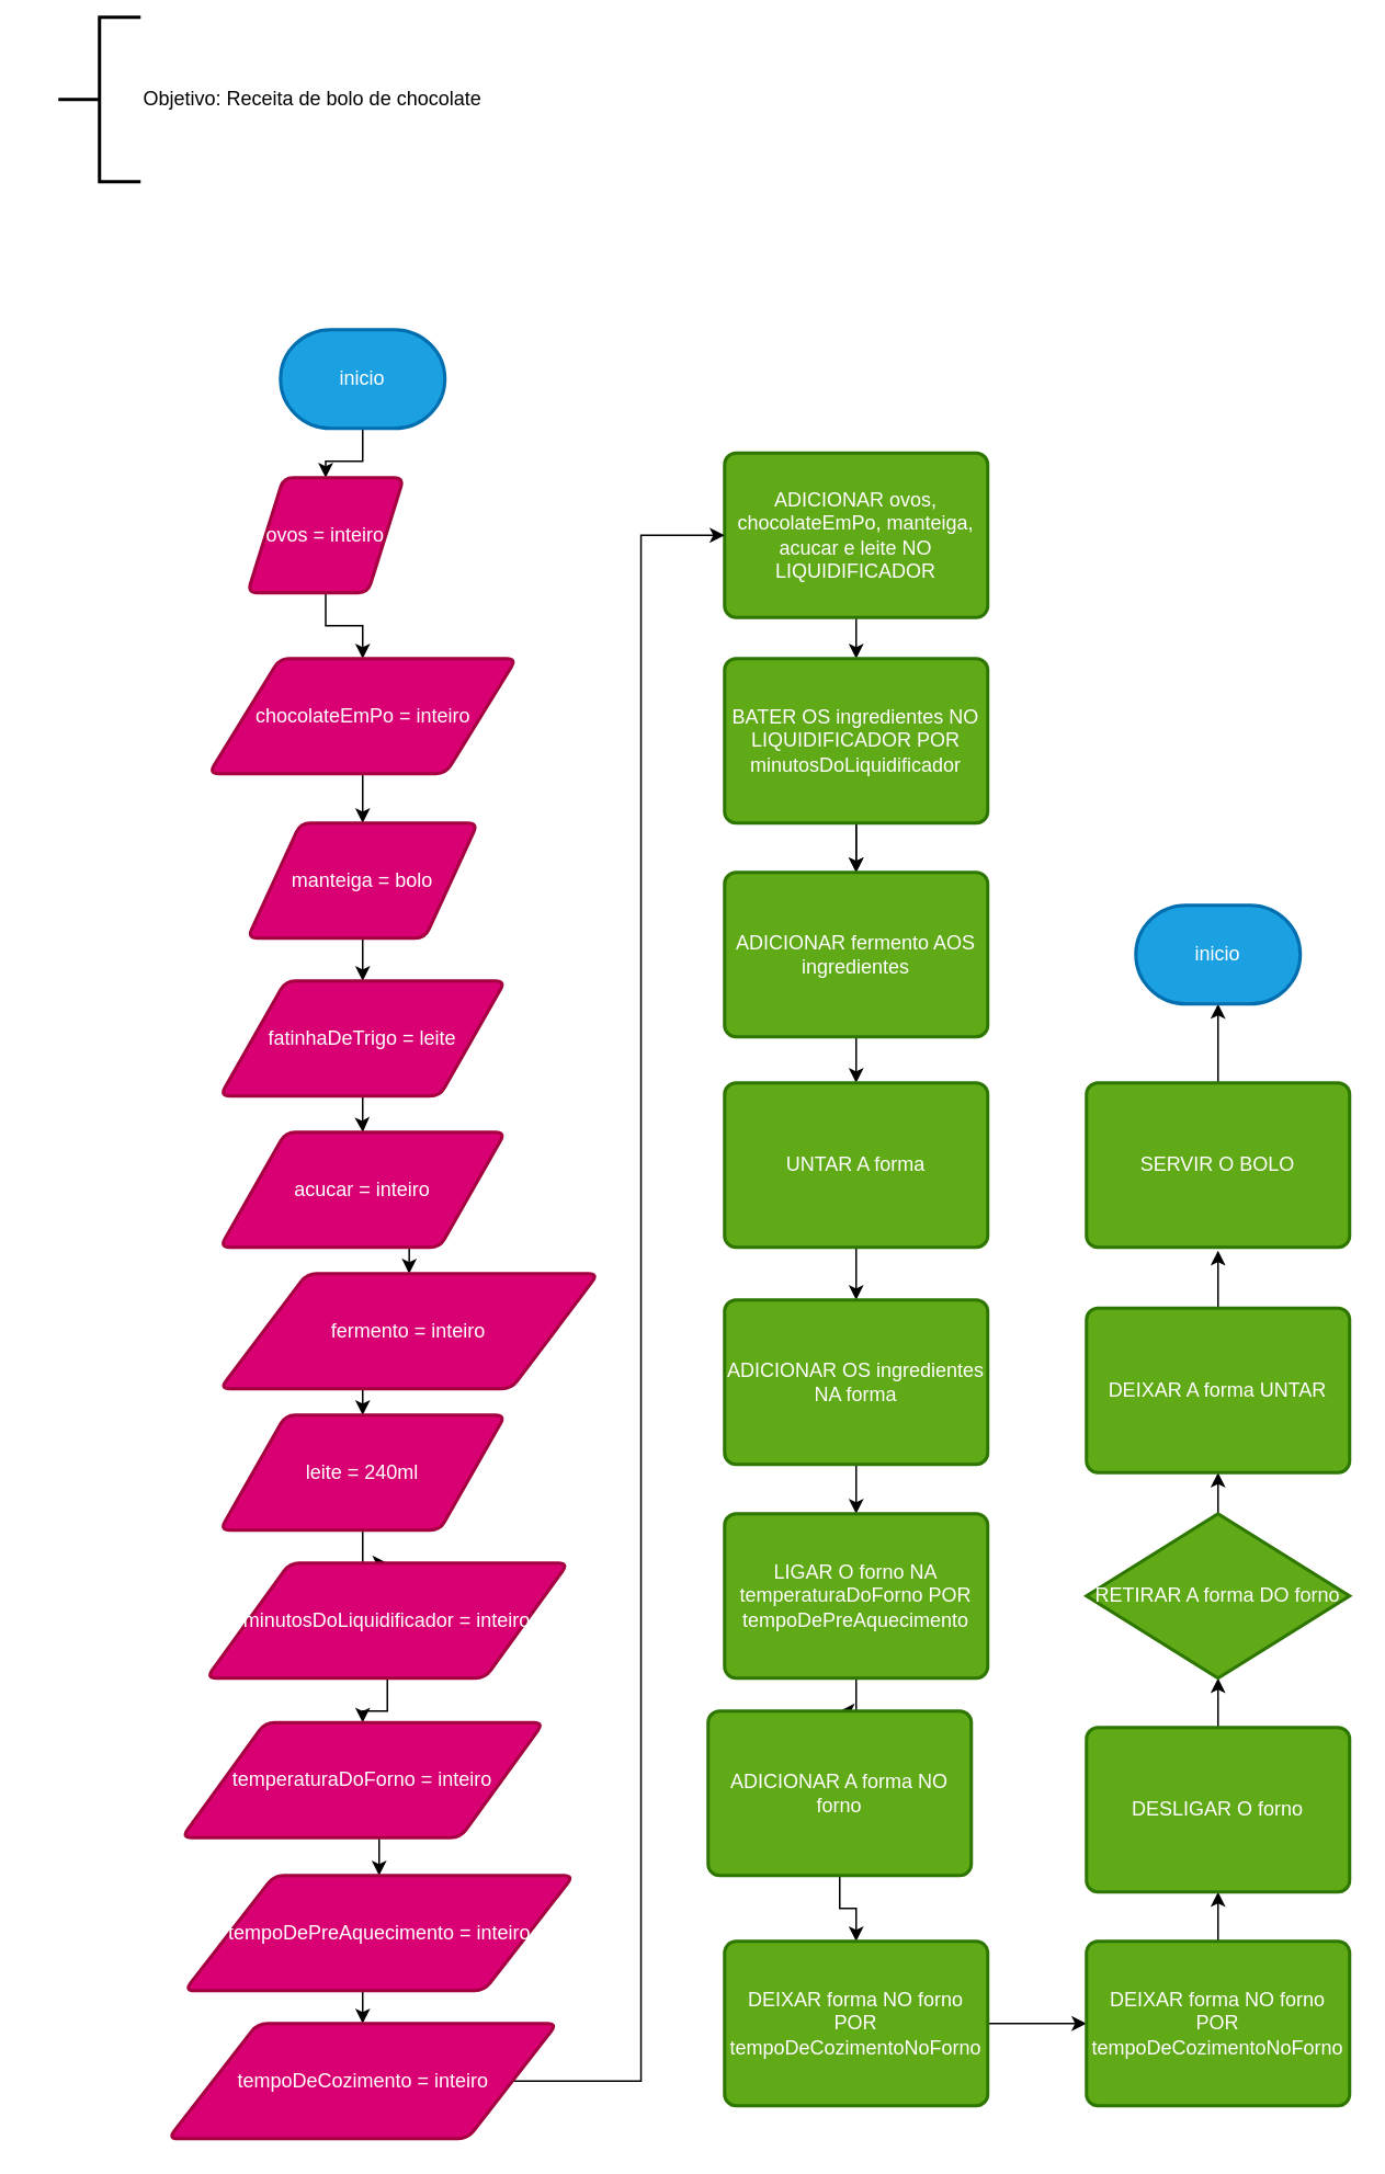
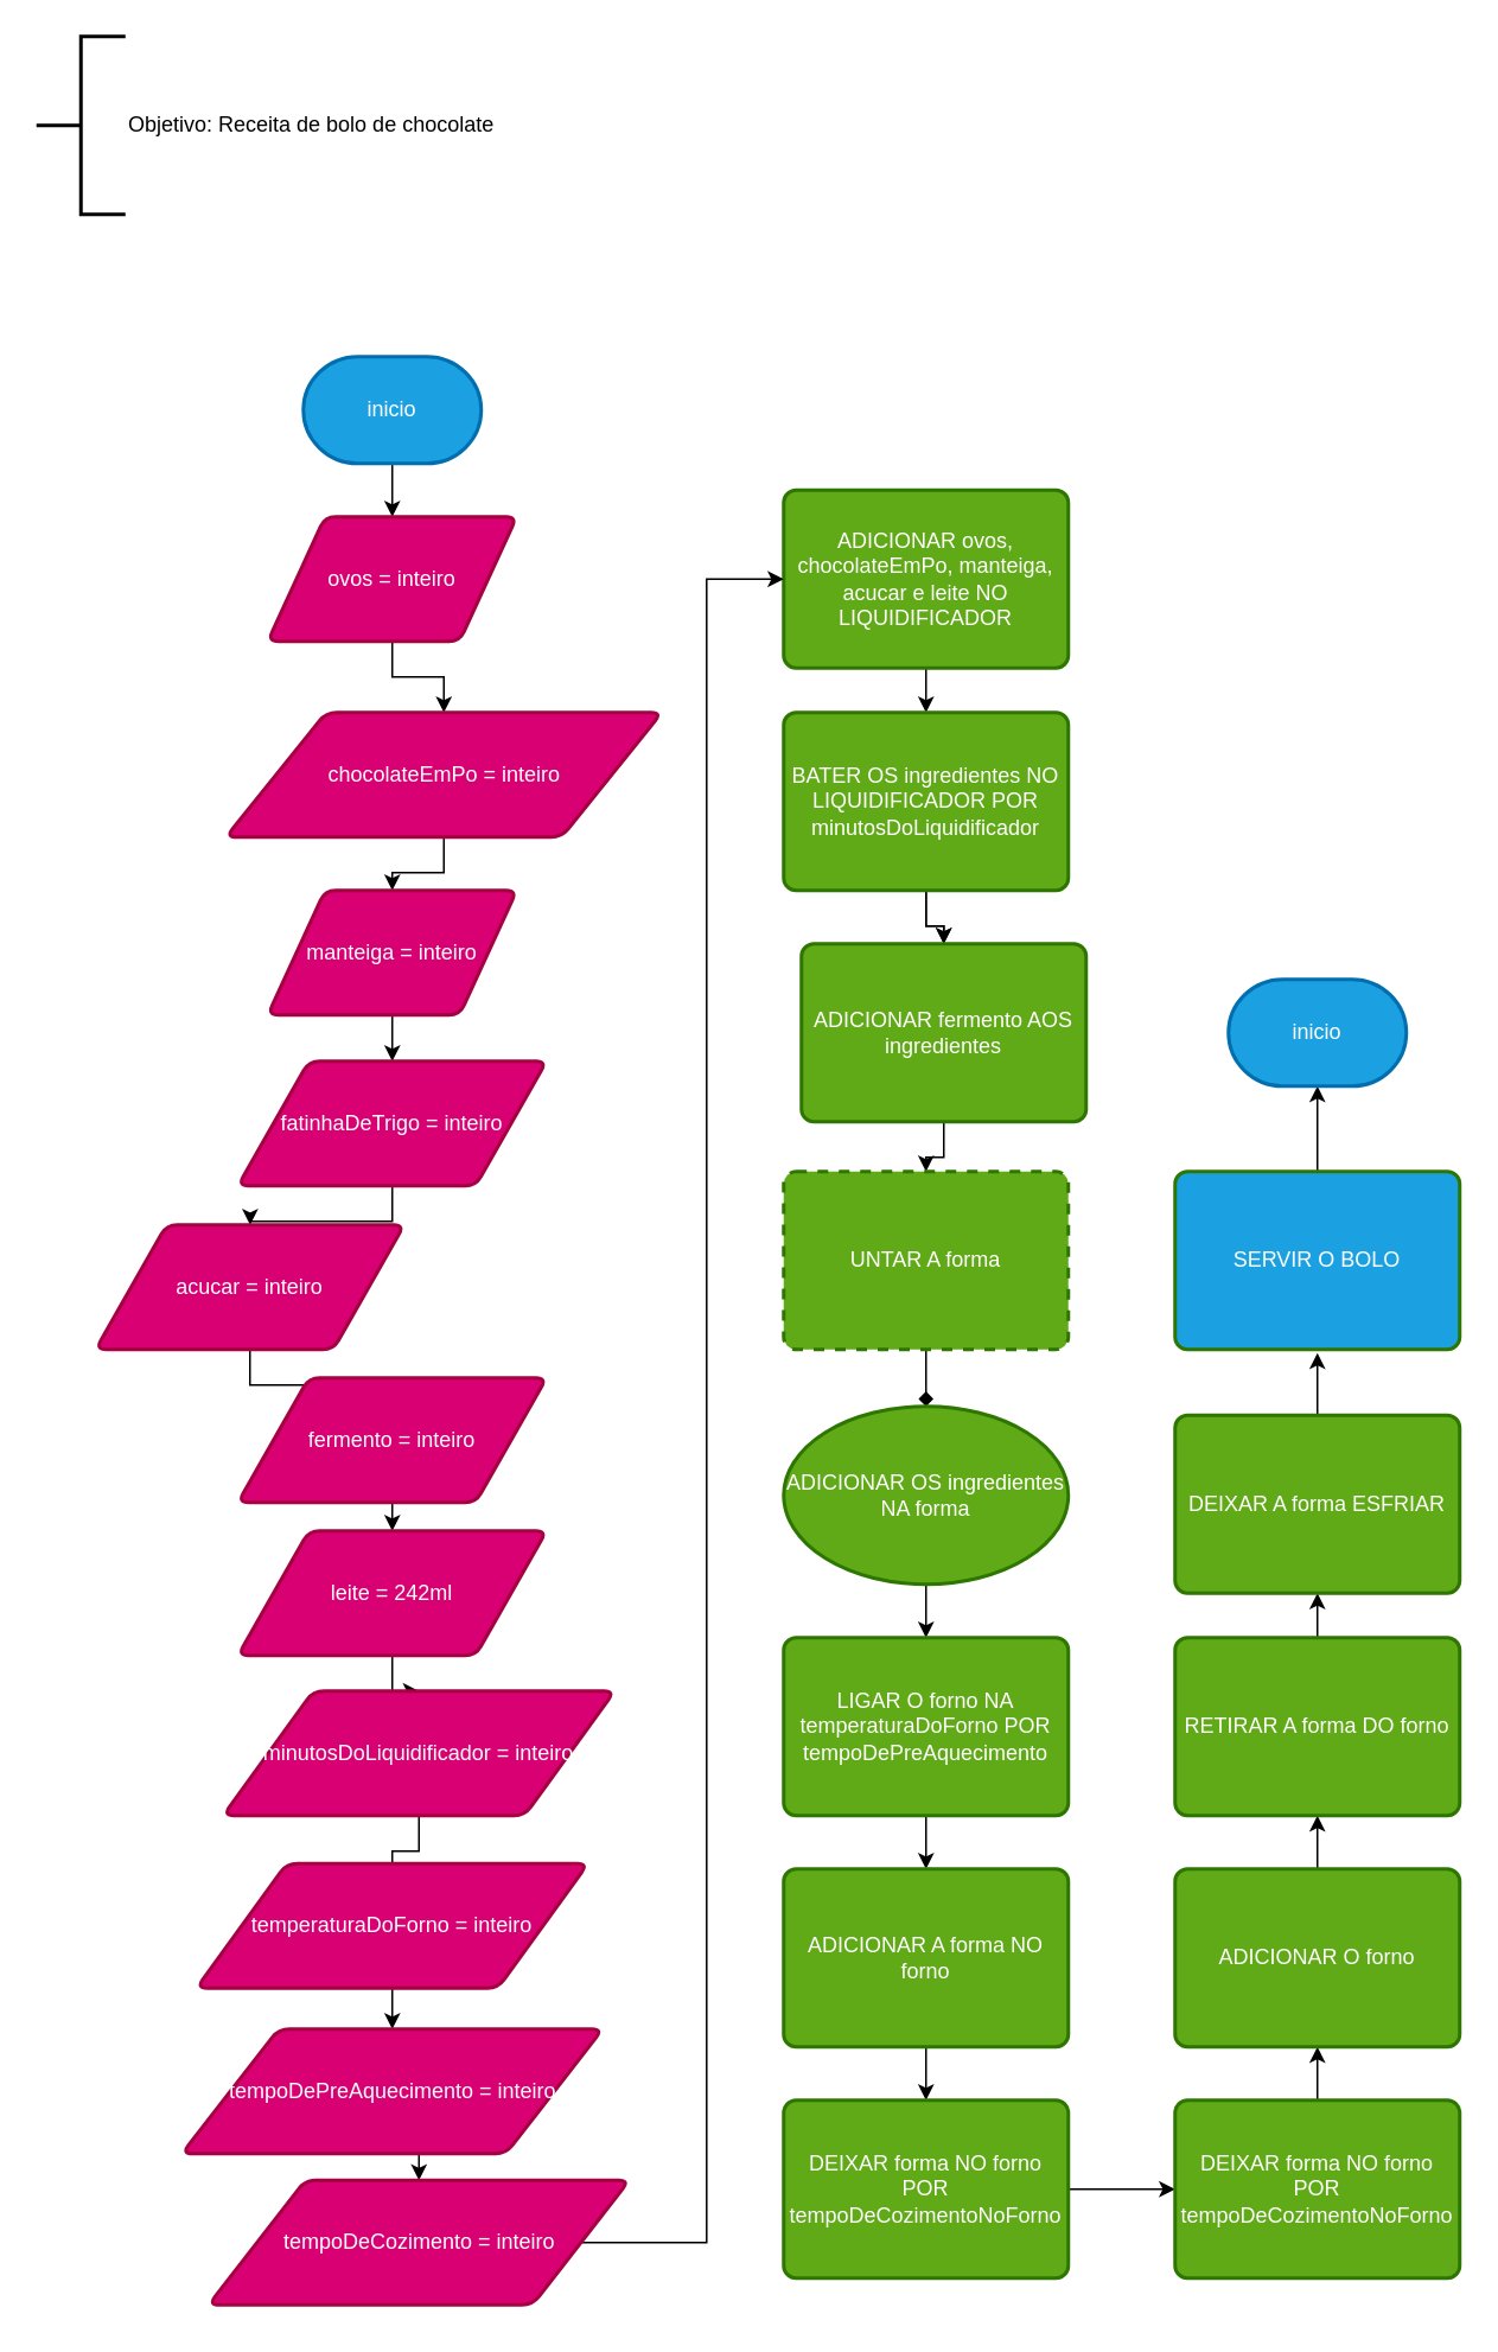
- <mxCell id="2" value="Objetivo: Receita de bolo de chocolate" style="strokeWidth=2;html=1;shape=mxgraph.flowchart.annotation_2;align=left;labelPosition=right;pointerEvents=1;" vertex="1" parent="1"><mxGeometry x="35" y="10" width="50" height="100" as="geometry" /></mxCell>
+ <mxCell id="2" value="Objetivo: Receita de bolo de chocolate" style="strokeWidth=2;html=1;shape=mxgraph.flowchart.annotation_2;align=left;labelPosition=right;pointerEvents=1;" vertex="1" parent="1"><mxGeometry x="20" y="20" width="50" height="100" as="geometry" /></mxCell>
- <mxCell id="8" value="ovos = inteiro" style="shape=parallelogram;html=1;strokeWidth=2;perimeter=parallelogramPerimeter;whiteSpace=wrap;rounded=1;arcSize=12;size=0.23;fillColor=#d80073;fontColor=#ffffff;strokeColor=#A50040;" vertex="1" parent="1"><mxGeometry x="150" y="290" width="95" height="70" as="geometry" /></mxCell>
+ <mxCell id="8" value="ovos = inteiro" style="shape=parallelogram;html=1;strokeWidth=2;perimeter=parallelogramPerimeter;whiteSpace=wrap;rounded=1;arcSize=12;size=0.23;fillColor=#d80073;fontColor=#ffffff;strokeColor=#A50040;" vertex="1" parent="1"><mxGeometry x="150" y="290" width="140" height="70" as="geometry" /></mxCell>
- <mxCell id="10" value="chocolateEmPo = inteiro" style="shape=parallelogram;html=1;strokeWidth=2;perimeter=parallelogramPerimeter;whiteSpace=wrap;rounded=1;arcSize=12;size=0.23;fillColor=#d80073;fontColor=#ffffff;strokeColor=#A50040;" vertex="1" parent="1"><mxGeometry x="126.5" y="400" width="187" height="70" as="geometry" /></mxCell>
+ <mxCell id="10" value="chocolateEmPo = inteiro" style="shape=parallelogram;html=1;strokeWidth=2;perimeter=parallelogramPerimeter;whiteSpace=wrap;rounded=1;arcSize=12;size=0.23;fillColor=#d80073;fontColor=#ffffff;strokeColor=#A50040;" vertex="1" parent="1"><mxGeometry x="126.5" y="400" width="245" height="70" as="geometry" /></mxCell>
- <mxCell id="12" value="manteiga = bolo" style="shape=parallelogram;html=1;strokeWidth=2;perimeter=parallelogramPerimeter;whiteSpace=wrap;rounded=1;arcSize=12;size=0.23;fillColor=#d80073;fontColor=#ffffff;strokeColor=#A50040;" vertex="1" parent="1"><mxGeometry x="150" y="500" width="140" height="70" as="geometry" /></mxCell>
+ <mxCell id="12" value="manteiga = inteiro" style="shape=parallelogram;html=1;strokeWidth=2;perimeter=parallelogramPerimeter;whiteSpace=wrap;rounded=1;arcSize=12;size=0.23;fillColor=#d80073;fontColor=#ffffff;strokeColor=#A50040;" vertex="1" parent="1"><mxGeometry x="150" y="500" width="140" height="70" as="geometry" /></mxCell>
- <mxCell id="33" value="ADICIONAR fermento AOS ingredientes" style="rounded=1;whiteSpace=wrap;html=1;absoluteArcSize=1;arcSize=14;strokeWidth=2;fillColor=#60a917;fontColor=#ffffff;strokeColor=#2D7600;" vertex="1" parent="1"><mxGeometry x="440" y="530" width="160" height="100" as="geometry" /></mxCell>
+ <mxCell id="33" value="ADICIONAR fermento AOS ingredientes" style="rounded=1;whiteSpace=wrap;html=1;absoluteArcSize=1;arcSize=14;strokeWidth=2;fillColor=#60a917;fontColor=#ffffff;strokeColor=#2D7600;" vertex="1" parent="1"><mxGeometry x="450" y="530" width="160" height="100" as="geometry" /></mxCell>
- <mxCell id="14" value="fatinhaDeTrigo = leite" style="shape=parallelogram;html=1;strokeWidth=2;perimeter=parallelogramPerimeter;whiteSpace=wrap;rounded=1;arcSize=12;size=0.23;fillColor=#d80073;fontColor=#ffffff;strokeColor=#A50040;" vertex="1" parent="1"><mxGeometry x="133.25" y="596" width="173.5" height="70" as="geometry" /></mxCell>
+ <mxCell id="14" value="fatinhaDeTrigo = inteiro" style="shape=parallelogram;html=1;strokeWidth=2;perimeter=parallelogramPerimeter;whiteSpace=wrap;rounded=1;arcSize=12;size=0.23;fillColor=#d80073;fontColor=#ffffff;strokeColor=#A50040;" vertex="1" parent="1"><mxGeometry x="133.25" y="596" width="173.5" height="70" as="geometry" /></mxCell>
- <mxCell id="35" value="UNTAR A forma" style="rounded=1;whiteSpace=wrap;html=1;absoluteArcSize=1;arcSize=14;strokeWidth=2;fillColor=#60a917;fontColor=#ffffff;strokeColor=#2D7600;" vertex="1" parent="1"><mxGeometry x="440" y="658" width="160" height="100" as="geometry" /></mxCell>
+ <mxCell id="35" value="UNTAR A forma" style="rounded=1;whiteSpace=wrap;html=1;absoluteArcSize=1;arcSize=14;strokeWidth=2;fillColor=#60a917;fontColor=#ffffff;strokeColor=#2D7600;dashed=1;" vertex="1" parent="1"><mxGeometry x="440" y="658" width="160" height="100" as="geometry" /></mxCell>
- <mxCell id="53" value="SERVIR O BOLO" style="rounded=1;whiteSpace=wrap;html=1;absoluteArcSize=1;arcSize=14;strokeWidth=2;fillColor=#60a917;fontColor=#ffffff;strokeColor=#2D7600;" vertex="1" parent="1"><mxGeometry x="660" y="658" width="160" height="100" as="geometry" /></mxCell>
+ <mxCell id="53" value="SERVIR O BOLO" style="rounded=1;whiteSpace=wrap;html=1;absoluteArcSize=1;arcSize=14;strokeWidth=2;fillColor=#1ba1e2;fontColor=#ffffff;strokeColor=#2D7600;" vertex="1" parent="1"><mxGeometry x="660" y="658" width="160" height="100" as="geometry" /></mxCell>
- <mxCell id="16" value="acucar = inteiro" style="shape=parallelogram;html=1;strokeWidth=2;perimeter=parallelogramPerimeter;whiteSpace=wrap;rounded=1;arcSize=12;size=0.23;fillColor=#d80073;fontColor=#ffffff;strokeColor=#A50040;" vertex="1" parent="1"><mxGeometry x="133.25" y="688" width="173.5" height="70" as="geometry" /></mxCell>
+ <mxCell id="16" value="acucar = inteiro" style="shape=parallelogram;html=1;strokeWidth=2;perimeter=parallelogramPerimeter;whiteSpace=wrap;rounded=1;arcSize=12;size=0.23;fillColor=#d80073;fontColor=#ffffff;strokeColor=#A50040;" vertex="1" parent="1"><mxGeometry x="53.25" y="688" width="173.5" height="70" as="geometry" /></mxCell>
- <mxCell id="34" style="edgeStyle=orthogonalEdgeStyle;rounded=0;orthogonalLoop=1;jettySize=auto;html=1;entryX=0.5;entryY=0;entryDx=0;entryDy=0;" edge="1" parent="1" source="35" target="37"><mxGeometry relative="1" as="geometry" /></mxCell>
+ <mxCell id="34" style="edgeStyle=orthogonalEdgeStyle;rounded=0;orthogonalLoop=1;jettySize=auto;html=1;entryX=0.5;entryY=0;entryDx=0;entryDy=0;endArrow=diamond;" edge="1" parent="1" source="35" target="37"><mxGeometry relative="1" as="geometry" /></mxCell>
- <mxCell id="18" value="fermento = inteiro" style="shape=parallelogram;html=1;strokeWidth=2;perimeter=parallelogramPerimeter;whiteSpace=wrap;rounded=1;arcSize=12;size=0.23;fillColor=#d80073;fontColor=#ffffff;strokeColor=#A50040;" vertex="1" parent="1"><mxGeometry x="133.25" y="774" width="230" height="70" as="geometry" /></mxCell>
+ <mxCell id="18" value="fermento = inteiro" style="shape=parallelogram;html=1;strokeWidth=2;perimeter=parallelogramPerimeter;whiteSpace=wrap;rounded=1;arcSize=12;size=0.23;fillColor=#d80073;fontColor=#ffffff;strokeColor=#A50040;" vertex="1" parent="1"><mxGeometry x="133.25" y="774" width="173.5" height="70" as="geometry" /></mxCell>
- <mxCell id="37" value="ADICIONAR OS ingredientes NA forma" style="rounded=1;whiteSpace=wrap;html=1;absoluteArcSize=1;arcSize=14;strokeWidth=2;fillColor=#60a917;fontColor=#ffffff;strokeColor=#2D7600;" vertex="1" parent="1"><mxGeometry x="440" y="790" width="160" height="100" as="geometry" /></mxCell>
+ <mxCell id="37" value="ADICIONAR OS ingredientes NA forma" style="ellipse;whiteSpace=wrap;html=1;absoluteArcSize=1;arcSize=14;strokeWidth=2;fillColor=#60a917;fontColor=#ffffff;strokeColor=#2D7600;" vertex="1" parent="1"><mxGeometry x="440" y="790" width="160" height="100" as="geometry" /></mxCell>
- <mxCell id="51" value="DEIXAR A forma UNTAR" style="rounded=1;whiteSpace=wrap;html=1;absoluteArcSize=1;arcSize=14;strokeWidth=2;fillColor=#60a917;fontColor=#ffffff;strokeColor=#2D7600;" vertex="1" parent="1"><mxGeometry x="660" y="795" width="160" height="100" as="geometry" /></mxCell>
+ <mxCell id="51" value="DEIXAR A forma ESFRIAR" style="rounded=1;whiteSpace=wrap;html=1;absoluteArcSize=1;arcSize=14;strokeWidth=2;fillColor=#60a917;fontColor=#ffffff;strokeColor=#2D7600;" vertex="1" parent="1"><mxGeometry x="660" y="795" width="160" height="100" as="geometry" /></mxCell>
- <mxCell id="20" value="leite = 240ml" style="shape=parallelogram;html=1;strokeWidth=2;perimeter=parallelogramPerimeter;whiteSpace=wrap;rounded=1;arcSize=12;size=0.23;fillColor=#d80073;fontColor=#ffffff;strokeColor=#A50040;" vertex="1" parent="1"><mxGeometry x="133.25" y="860" width="173.5" height="70" as="geometry" /></mxCell>
+ <mxCell id="20" value="leite = 242ml" style="shape=parallelogram;html=1;strokeWidth=2;perimeter=parallelogramPerimeter;whiteSpace=wrap;rounded=1;arcSize=12;size=0.23;fillColor=#d80073;fontColor=#ffffff;strokeColor=#A50040;" vertex="1" parent="1"><mxGeometry x="133.25" y="860" width="173.5" height="70" as="geometry" /></mxCell>
- <mxCell id="49" value="RETIRAR A forma DO forno" style="rhombus;whiteSpace=wrap;html=1;absoluteArcSize=1;arcSize=14;strokeWidth=2;fillColor=#60a917;fontColor=#ffffff;strokeColor=#2D7600;" vertex="1" parent="1"><mxGeometry x="660" y="920" width="160" height="100" as="geometry" /></mxCell>
+ <mxCell id="49" value="RETIRAR A forma DO forno" style="rounded=1;whiteSpace=wrap;html=1;absoluteArcSize=1;arcSize=14;strokeWidth=2;fillColor=#60a917;fontColor=#ffffff;strokeColor=#2D7600;" vertex="1" parent="1"><mxGeometry x="660" y="920" width="160" height="100" as="geometry" /></mxCell>
- <mxCell id="21" style="edgeStyle=orthogonalEdgeStyle;rounded=0;orthogonalLoop=1;jettySize=auto;html=1;exitX=0.5;exitY=1;exitDx=0;exitDy=0;" edge="1" parent="1" source="22" target="24"><mxGeometry relative="1" as="geometry" /></mxCell>
+ <mxCell id="21" style="edgeStyle=orthogonalEdgeStyle;rounded=0;orthogonalLoop=1;jettySize=auto;html=1;exitX=0.5;exitY=1;exitDx=0;exitDy=0;endArrow=none;" edge="1" parent="1" source="22" target="24"><mxGeometry relative="1" as="geometry" /></mxCell>
- <mxCell id="41" value="ADICIONAR A forma NO forno" style="rounded=1;whiteSpace=wrap;html=1;absoluteArcSize=1;arcSize=14;strokeWidth=2;fillColor=#60a917;fontColor=#ffffff;strokeColor=#2D7600;" vertex="1" parent="1"><mxGeometry x="430" y="1040" width="160" height="100" as="geometry" /></mxCell>
+ <mxCell id="41" value="ADICIONAR A forma NO forno" style="rounded=1;whiteSpace=wrap;html=1;absoluteArcSize=1;arcSize=14;strokeWidth=2;fillColor=#60a917;fontColor=#ffffff;strokeColor=#2D7600;" vertex="1" parent="1"><mxGeometry x="440" y="1050" width="160" height="100" as="geometry" /></mxCell>
- <mxCell id="47" value="DESLIGAR O forno" style="rounded=1;whiteSpace=wrap;html=1;absoluteArcSize=1;arcSize=14;strokeWidth=2;fillColor=#60a917;fontColor=#ffffff;strokeColor=#2D7600;" vertex="1" parent="1"><mxGeometry x="660" y="1050" width="160" height="100" as="geometry" /></mxCell>
+ <mxCell id="47" value="ADICIONAR O forno" style="rounded=1;whiteSpace=wrap;html=1;absoluteArcSize=1;arcSize=14;strokeWidth=2;fillColor=#60a917;fontColor=#ffffff;strokeColor=#2D7600;" vertex="1" parent="1"><mxGeometry x="660" y="1050" width="160" height="100" as="geometry" /></mxCell>
- <mxCell id="26" value="tempoDePreAquecimento = inteiro" style="shape=parallelogram;html=1;strokeWidth=2;perimeter=parallelogramPerimeter;whiteSpace=wrap;rounded=1;arcSize=12;size=0.23;fillColor=#d80073;fontColor=#ffffff;strokeColor=#A50040;" vertex="1" parent="1"><mxGeometry x="111.75" y="1140" width="236.5" height="70" as="geometry" /></mxCell>
+ <mxCell id="26" value="tempoDePreAquecimento = inteiro" style="shape=parallelogram;html=1;strokeWidth=2;perimeter=parallelogramPerimeter;whiteSpace=wrap;rounded=1;arcSize=12;size=0.23;fillColor=#d80073;fontColor=#ffffff;strokeColor=#A50040;" vertex="1" parent="1"><mxGeometry x="101.75" y="1140" width="236.5" height="70" as="geometry" /></mxCell>
- <mxCell id="28" value="tempoDeCozimento = inteiro" style="shape=parallelogram;html=1;strokeWidth=2;perimeter=parallelogramPerimeter;whiteSpace=wrap;rounded=1;arcSize=12;size=0.23;fillColor=#d80073;fontColor=#ffffff;strokeColor=#A50040;" vertex="1" parent="1"><mxGeometry x="101.75" y="1230" width="236.5" height="70" as="geometry" /></mxCell>
+ <mxCell id="28" value="tempoDeCozimento = inteiro" style="shape=parallelogram;html=1;strokeWidth=2;perimeter=parallelogramPerimeter;whiteSpace=wrap;rounded=1;arcSize=12;size=0.23;fillColor=#d80073;fontColor=#ffffff;strokeColor=#A50040;" vertex="1" parent="1"><mxGeometry x="116.75" y="1225" width="236.5" height="70" as="geometry" /></mxCell>
